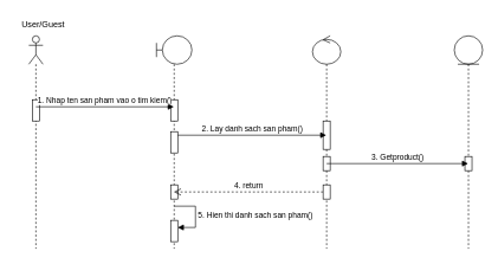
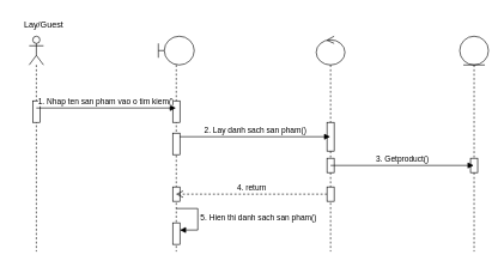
- <mxCell id="21" value="User/Guest" style="text;html=1;align=center;verticalAlign=middle;resizable=0;points=[];autosize=1;strokeColor=none;fillColor=none;" parent="1" vertex="1"><mxGeometry x="20" width="80" height="30" as="geometry" y="20" /></mxCell>
+ <mxCell id="21" value="Lay/Guest" style="text;html=1;align=center;verticalAlign=middle;resizable=0;points=[];autosize=1;strokeColor=none;fillColor=none;" parent="1" vertex="1"><mxGeometry x="20" width="80" height="30" as="geometry" y="20" /></mxCell>
